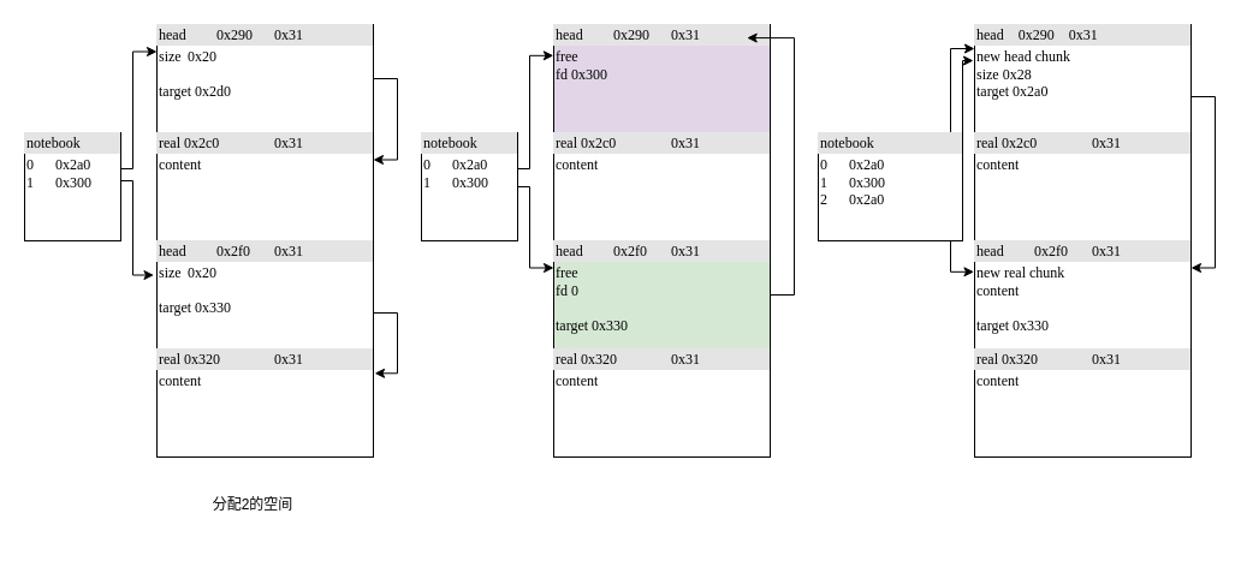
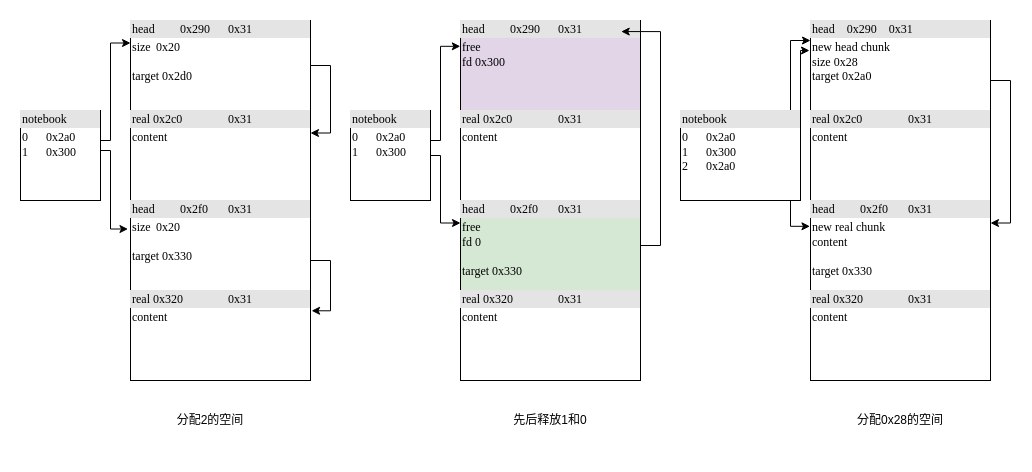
+ <mxCell id="19" value="先后释放1和0" style="rounded=0;whiteSpace=wrap;html=1;opacity=0;strokeColor=none;" vertex="1" parent="1"><mxGeometry x="490" y="390" width="120" height="60" as="geometry" /></mxCell>
+ <mxCell id="20" value="分配0x28的空间" style="rounded=0;whiteSpace=wrap;html=1;opacity=0;strokeColor=none;" vertex="1" parent="1"><mxGeometry x="840" y="390" width="120" height="60" as="geometry" /></mxCell>
